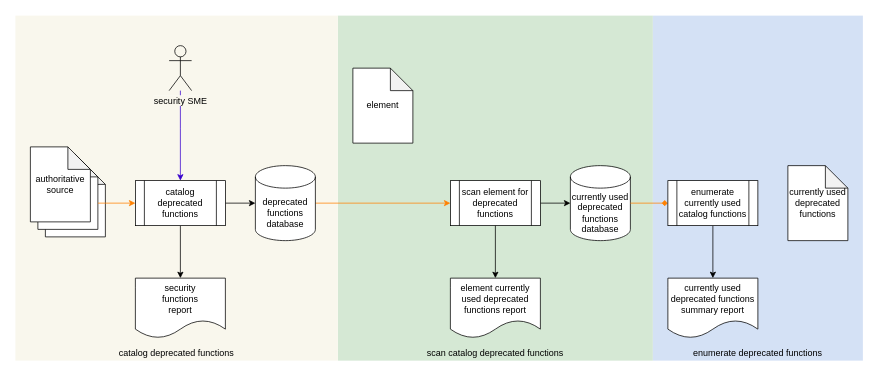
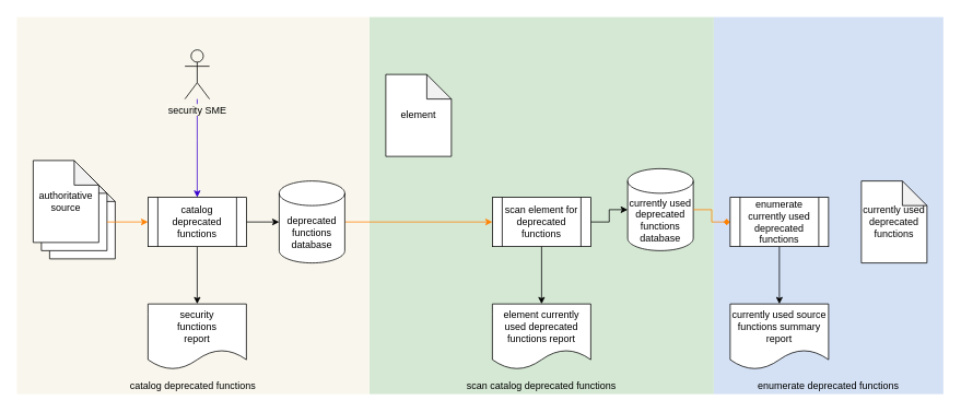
- <mxCell id="4" value="currently used deprecated functions database" style="shape=cylinder3;whiteSpace=wrap;html=1;boundedLbl=1;backgroundOutline=1;size=15;" parent="1" vertex="1"><mxGeometry x="760" y="220" width="80" height="100" as="geometry" /></mxCell>
+ <mxCell id="4" value="currently used deprecated functions database" style="shape=cylinder3;whiteSpace=wrap;html=1;boundedLbl=1;backgroundOutline=1;size=15;" parent="1" vertex="1"><mxGeometry x="765" y="205" width="80" height="100" as="geometry" /></mxCell>
- <mxCell id="16" value="enumerate currently used catalog functions" style="shape=process;whiteSpace=wrap;html=1;backgroundOutline=1;" parent="1" vertex="1"><mxGeometry x="890" y="240" width="120" height="60" as="geometry" /></mxCell>
+ <mxCell id="16" value="enumerate currently used deprecated functions" style="shape=process;whiteSpace=wrap;html=1;backgroundOutline=1;" parent="1" vertex="1"><mxGeometry x="890" y="240" width="120" height="60" as="geometry" /></mxCell>
- <mxCell id="24" value="currently used deprecated functions summary report" style="shape=document;whiteSpace=wrap;html=1;boundedLbl=1;" parent="1" vertex="1"><mxGeometry x="890" y="370" width="120" height="80" as="geometry" /></mxCell>
+ <mxCell id="24" value="currently used source functions summary report" style="shape=document;whiteSpace=wrap;html=1;boundedLbl=1;" parent="1" vertex="1"><mxGeometry x="890" y="370" width="120" height="80" as="geometry" /></mxCell>
